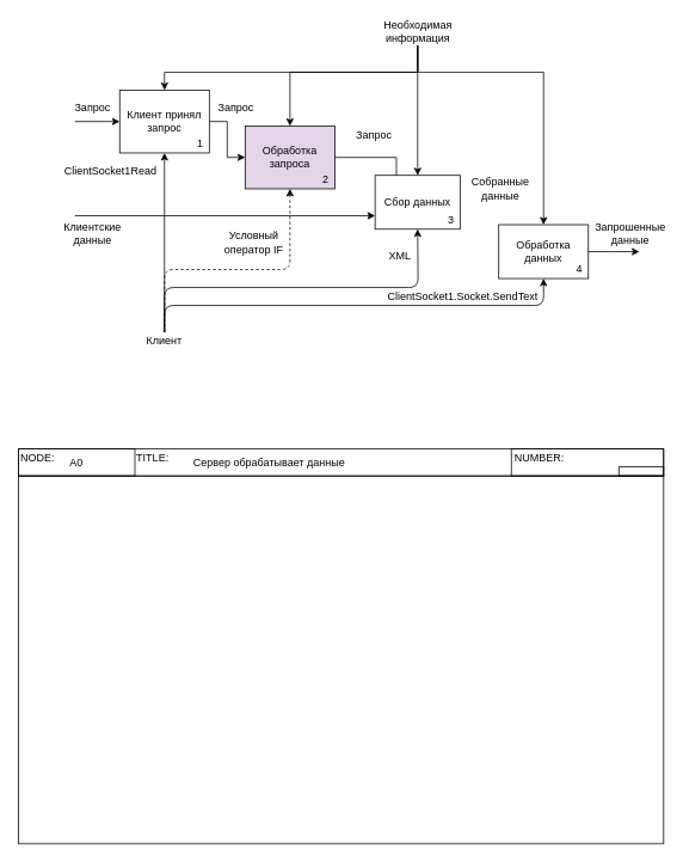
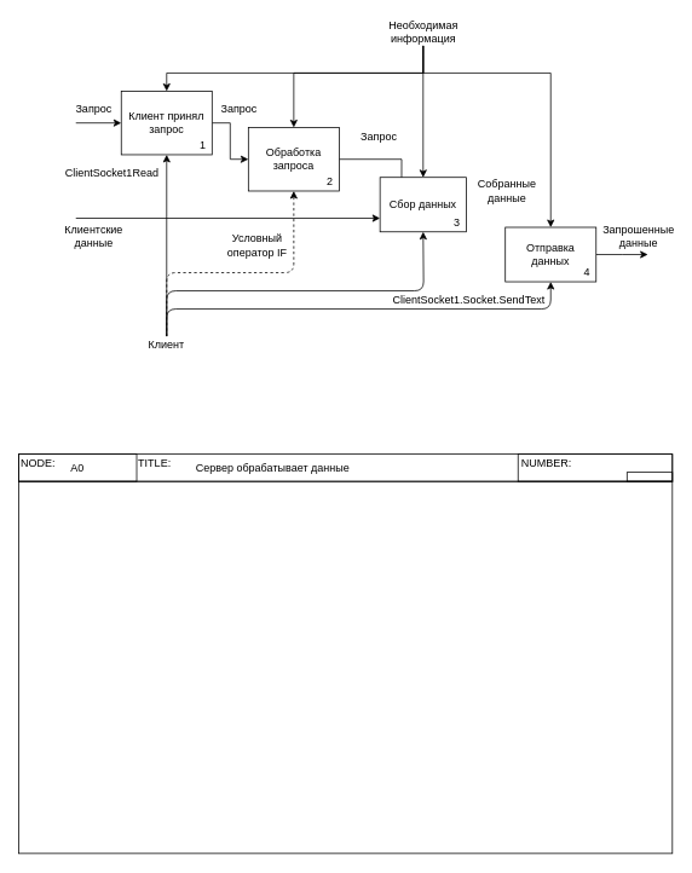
- <mxCell id="10" value="Обработка запроса" style="rounded=0;whiteSpace=wrap;html=1;fillColor=#e1d5e7;" parent="1" vertex="1"><mxGeometry x="273" y="140" width="100" height="70" as="geometry" /></mxCell>
+ <mxCell id="10" value="Обработка запроса" style="rounded=0;whiteSpace=wrap;html=1;" parent="1" vertex="1"><mxGeometry x="273" y="140" width="100" height="70" as="geometry" /></mxCell>
- <mxCell id="8" value="Обработка данных" style="rounded=0;whiteSpace=wrap;html=1;" parent="1" vertex="1"><mxGeometry x="556" y="250" width="100" height="60" as="geometry" /></mxCell>
+ <mxCell id="8" value="Отправка данных" style="rounded=0;whiteSpace=wrap;html=1;" parent="1" vertex="1"><mxGeometry x="556" y="250" width="100" height="60" as="geometry" /></mxCell>
- <mxCell id="40" value="XML" style="text;html=1;strokeColor=none;fillColor=none;align=center;verticalAlign=middle;whiteSpace=wrap;rounded=0;" parent="1" vertex="1"><mxGeometry x="425.5" y="275" width="40" height="20" as="geometry" /></mxCell>
